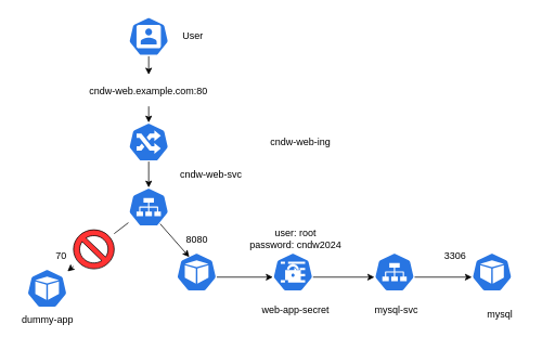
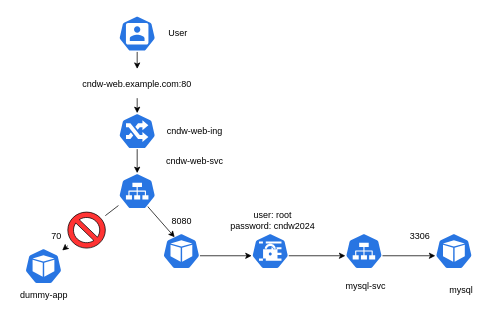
- <mxCell id="21" value="cndw-web-ing" style="text;strokeColor=none;align=center;fillColor=none;html=1;verticalAlign=middle;whiteSpace=wrap;rounded=0;" parent="1" vertex="1"><mxGeometry x="327.5" y="160" width="82.5" height="28" as="geometry" /></mxCell>
+ <mxCell id="21" value="cndw-web-ing" style="text;strokeColor=none;align=center;fillColor=none;html=1;verticalAlign=middle;whiteSpace=wrap;rounded=0;" parent="1" vertex="1"><mxGeometry x="217.5" y="160" width="82.5" height="28" as="geometry" /></mxCell>
- <mxCell id="25" value="web-app-secret" style="text;strokeColor=none;align=center;fillColor=none;html=1;verticalAlign=middle;whiteSpace=wrap;rounded=0;" parent="1" vertex="1"><mxGeometry x="321" y="366" width="85" height="30" as="geometry" /></mxCell>
